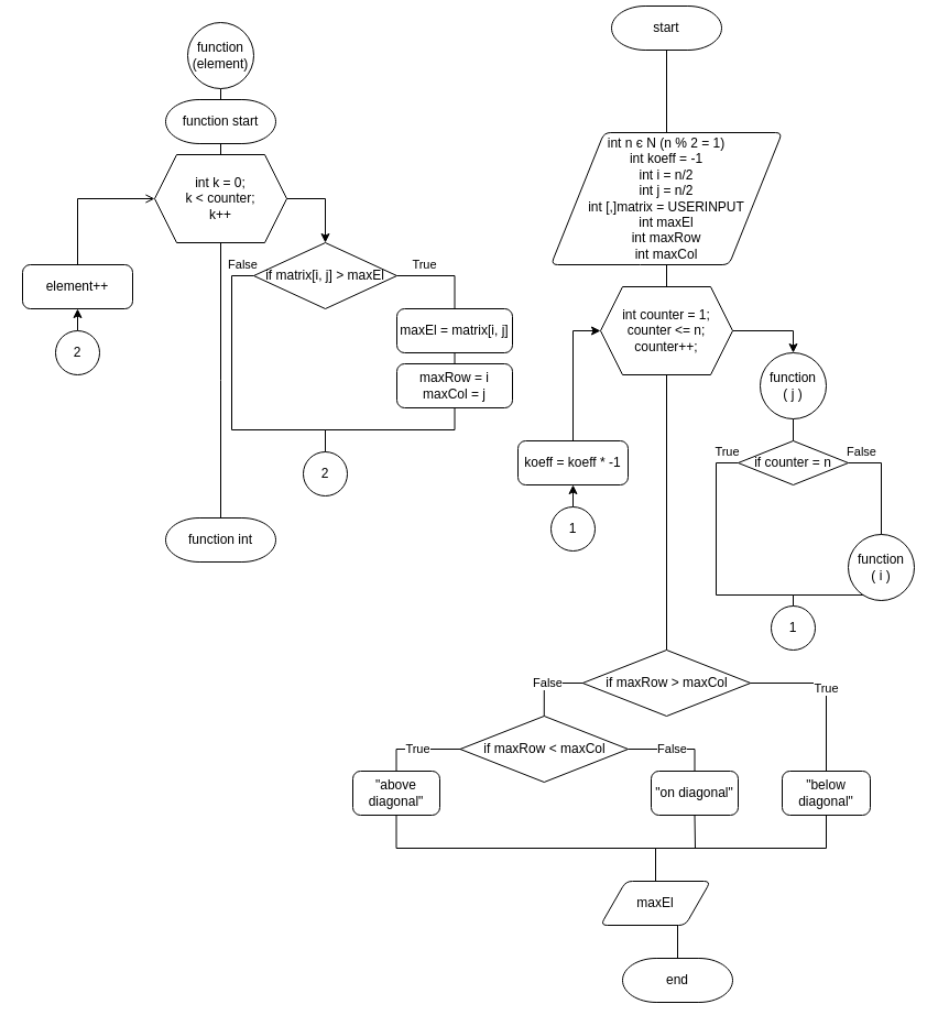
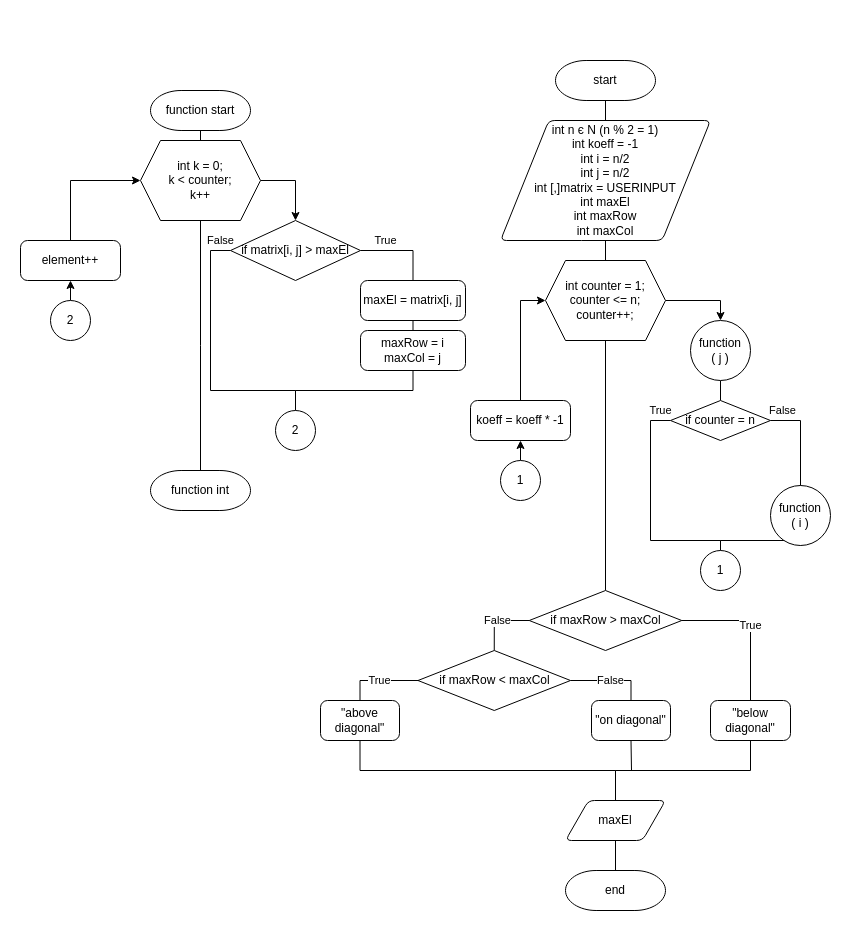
- <mxCell id="3" value="start" style="strokeWidth=1;html=1;shape=mxgraph.flowchart.terminator;whiteSpace=wrap;" vertex="1" parent="1"><mxGeometry x="555" y="5" width="100" height="40" as="geometry" /></mxCell>
+ <mxCell id="3" value="start" style="strokeWidth=1;html=1;shape=mxgraph.flowchart.terminator;whiteSpace=wrap;" vertex="1" parent="1"><mxGeometry x="555" y="60" width="100" height="40" as="geometry" /></mxCell>
- <mxCell id="10" value="function&lt;br&gt;(element)" style="strokeWidth=1;html=1;shape=mxgraph.flowchart.start_2;whiteSpace=wrap;" vertex="1" parent="1"><mxGeometry x="170" width="60" height="60" as="geometry" y="20" /></mxCell>
- <mxCell id="9" style="edgeStyle=orthogonalEdgeStyle;rounded=0;orthogonalLoop=1;jettySize=auto;html=1;exitX=0.5;exitY=1;exitDx=0;exitDy=0;exitPerimeter=0;entryX=0.5;entryY=0;entryDx=0;entryDy=0;entryPerimeter=0;endArrow=none;endFill=0;" edge="1" parent="1" source="10" target="55"><mxGeometry relative="1" as="geometry" /></mxCell>
- <mxCell id="21" style="edgeStyle=orthogonalEdgeStyle;rounded=0;orthogonalLoop=1;jettySize=auto;html=1;exitX=0.5;exitY=0;exitDx=0;exitDy=0;entryX=0;entryY=0.5;entryDx=0;entryDy=0;endArrow=open;endFill=1;" edge="1" parent="1" source="22" target="20"><mxGeometry relative="1" as="geometry" /></mxCell>
+ <mxCell id="21" style="edgeStyle=orthogonalEdgeStyle;rounded=0;orthogonalLoop=1;jettySize=auto;html=1;exitX=0.5;exitY=0;exitDx=0;exitDy=0;entryX=0;entryY=0.5;entryDx=0;entryDy=0;endArrow=classic;endFill=1;" edge="1" parent="1" source="22" target="20"><mxGeometry relative="1" as="geometry" /></mxCell>
- <mxCell id="48" value="maxEl" style="shape=parallelogram;html=1;strokeWidth=1;perimeter=parallelogramPerimeter;whiteSpace=wrap;rounded=1;arcSize=12;size=0.23;" vertex="1" parent="1"><mxGeometry x="545" y="800" width="100" height="40" as="geometry" /></mxCell>
+ <mxCell id="48" value="maxEl" style="shape=parallelogram;html=1;strokeWidth=1;perimeter=parallelogramPerimeter;whiteSpace=wrap;rounded=1;arcSize=12;size=0.23;" vertex="1" parent="1"><mxGeometry x="565" y="800" width="100" height="40" as="geometry" /></mxCell>
